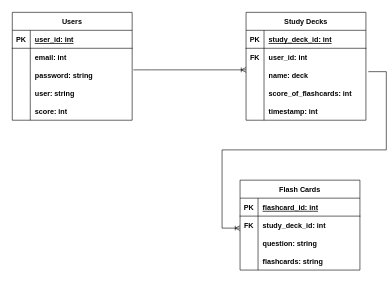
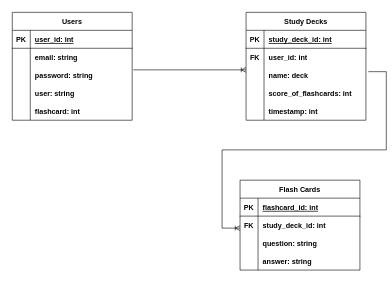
- <mxCell id="8" value="email: int" style="shape=partialRectangle;connectable=0;fillColor=none;top=0;left=0;bottom=0;right=0;align=left;spacingLeft=6;overflow=hidden;fontStyle=1" vertex="1" parent="6"><mxGeometry x="30" width="170" height="30" as="geometry"><mxRectangle width="170" height="30" as="alternateBounds" /></mxGeometry></mxCell>
+ <mxCell id="8" value="email: string" style="shape=partialRectangle;connectable=0;fillColor=none;top=0;left=0;bottom=0;right=0;align=left;spacingLeft=6;overflow=hidden;fontStyle=1" vertex="1" parent="6"><mxGeometry x="30" width="170" height="30" as="geometry"><mxRectangle width="170" height="30" as="alternateBounds" /></mxGeometry></mxCell>
- <mxCell id="17" value="score: int" style="shape=partialRectangle;connectable=0;fillColor=none;top=0;left=0;bottom=0;right=0;align=left;spacingLeft=6;overflow=hidden;fontStyle=1" vertex="1" parent="15"><mxGeometry x="30" width="170" height="30" as="geometry"><mxRectangle width="170" height="30" as="alternateBounds" /></mxGeometry></mxCell>
+ <mxCell id="17" value="flashcard: int" style="shape=partialRectangle;connectable=0;fillColor=none;top=0;left=0;bottom=0;right=0;align=left;spacingLeft=6;overflow=hidden;fontStyle=1" vertex="1" parent="15"><mxGeometry x="30" width="170" height="30" as="geometry"><mxRectangle width="170" height="30" as="alternateBounds" /></mxGeometry></mxCell>
- <mxCell id="46" value="flashcards: string" style="shape=partialRectangle;connectable=0;fillColor=none;top=0;left=0;bottom=0;right=0;align=left;spacingLeft=6;overflow=hidden;fontStyle=1" vertex="1" parent="44"><mxGeometry x="30" width="170" height="30" as="geometry"><mxRectangle width="170" height="30" as="alternateBounds" /></mxGeometry></mxCell>
+ <mxCell id="46" value="answer: string" style="shape=partialRectangle;connectable=0;fillColor=none;top=0;left=0;bottom=0;right=0;align=left;spacingLeft=6;overflow=hidden;fontStyle=1" vertex="1" parent="44"><mxGeometry x="30" width="170" height="30" as="geometry"><mxRectangle width="170" height="30" as="alternateBounds" /></mxGeometry></mxCell>
